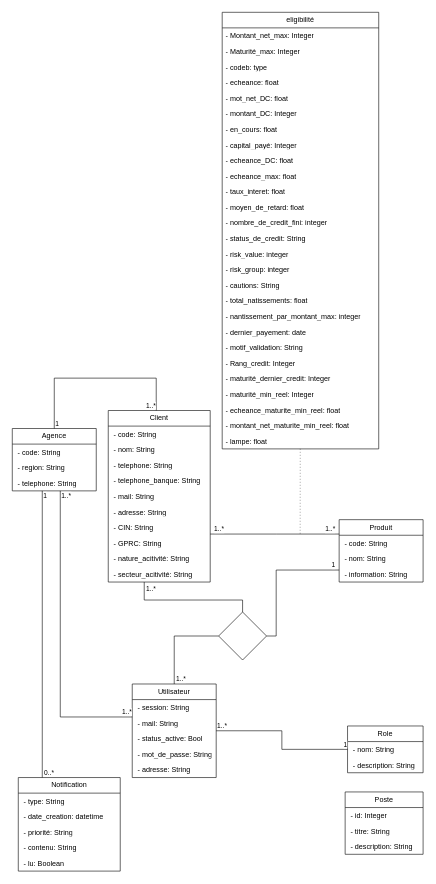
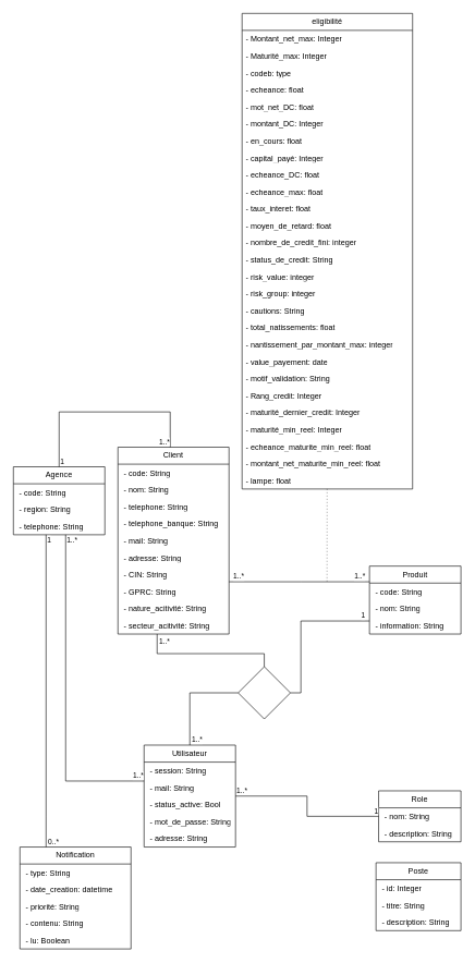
- <mxCell id="66" value="- dernier_payement: date" style="text;strokeColor=none;fillColor=none;align=left;verticalAlign=top;spacingLeft=4;spacingRight=4;overflow=hidden;rotatable=0;points=[[0,0.5],[1,0.5]];portConstraint=eastwest;whiteSpace=wrap;html=1;" vertex="1" parent="46"><mxGeometry y="520" width="261" height="26" as="geometry" /></mxCell>
+ <mxCell id="66" value="- value_payement: date" style="text;strokeColor=none;fillColor=none;align=left;verticalAlign=top;spacingLeft=4;spacingRight=4;overflow=hidden;rotatable=0;points=[[0,0.5],[1,0.5]];portConstraint=eastwest;whiteSpace=wrap;html=1;" vertex="1" parent="46"><mxGeometry y="520" width="261" height="26" as="geometry" /></mxCell>
